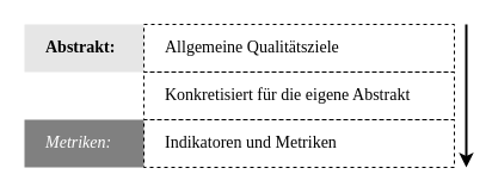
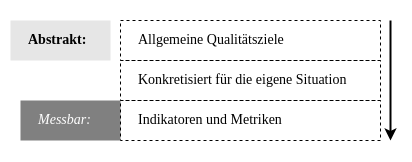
- <mxCell id="2" value="Abstrakt:" style="rounded=0;whiteSpace=wrap;html=1;fontFamily=Times New Roman;fontSize=14;fontStyle=1;strokeColor=none;fillColor=#E6E6E6;align=left;labelPosition=center;verticalLabelPosition=middle;verticalAlign=middle;horizontal=1;spacingLeft=16;" vertex="1" parent="1"><mxGeometry x="20" y="20" width="100" height="40" as="geometry" /></mxCell>
+ <mxCell id="2" value="Abstrakt:" style="rounded=0;whiteSpace=wrap;html=1;fontFamily=Times New Roman;fontSize=14;fontStyle=1;strokeColor=none;fillColor=#E6E6E6;align=left;labelPosition=center;verticalLabelPosition=middle;verticalAlign=middle;horizontal=1;spacingLeft=16;" vertex="1" parent="1"><mxGeometry x="10" y="20" width="100" height="40" as="geometry" /></mxCell>
- <mxCell id="5" value="Konkretisiert für die eigene Abstrakt" style="rounded=0;whiteSpace=wrap;html=1;fontFamily=Times New Roman;fontSize=14;fillColor=none;dashed=1;align=left;spacingLeft=16;" vertex="1" parent="1"><mxGeometry x="120" y="60" width="260" height="40" as="geometry" /></mxCell>
+ <mxCell id="5" value="Konkretisiert für die eigene Situation" style="rounded=0;whiteSpace=wrap;html=1;fontFamily=Times New Roman;fontSize=14;fillColor=none;dashed=1;align=left;spacingLeft=16;" vertex="1" parent="1"><mxGeometry x="120" y="60" width="260" height="40" as="geometry" /></mxCell>
- <mxCell id="3" value="Metriken:" style="rounded=0;whiteSpace=wrap;html=1;fontFamily=Times New Roman;fontSize=14;fontStyle=2;fillColor=#808080;strokeColor=none;fontColor=#FFFFFF;align=left;labelPosition=center;verticalLabelPosition=middle;verticalAlign=middle;horizontal=1;spacingLeft=16;" vertex="1" parent="1"><mxGeometry x="20" y="100" width="100" height="40" as="geometry" /></mxCell>
+ <mxCell id="3" value="Messbar:" style="rounded=0;whiteSpace=wrap;html=1;fontFamily=Times New Roman;fontSize=14;fontStyle=2;fillColor=#808080;strokeColor=none;fontColor=#FFFFFF;align=left;labelPosition=center;verticalLabelPosition=middle;verticalAlign=middle;horizontal=1;spacingLeft=16;" vertex="1" parent="1"><mxGeometry x="20" y="100" width="100" height="40" as="geometry" /></mxCell>
